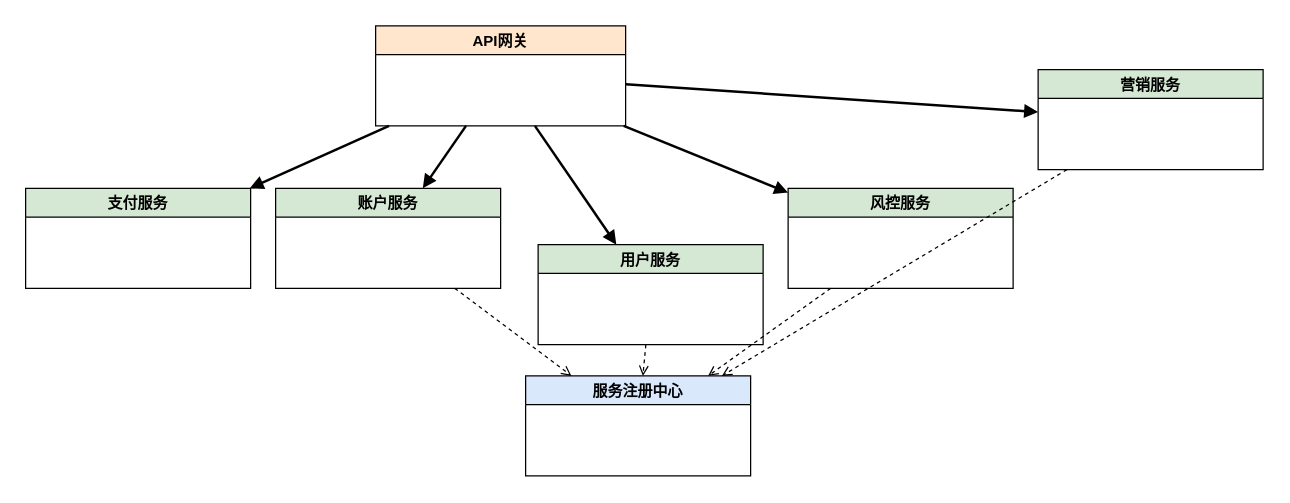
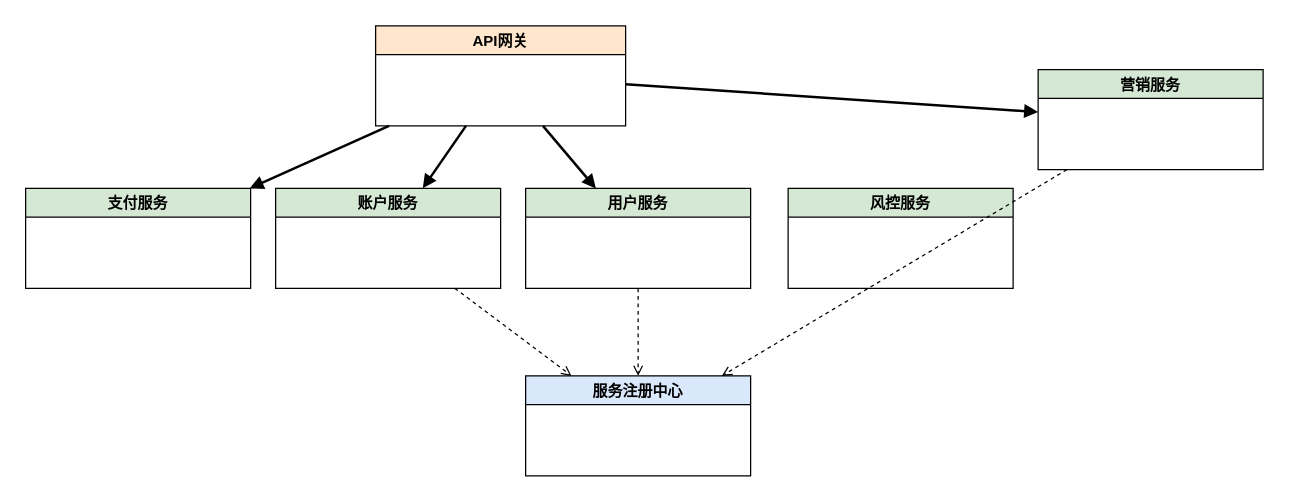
- <mxCell id="12" style="endArrow=block;strokeWidth=2;" edge="1" parent="1" source="2" target="6"><mxGeometry relative="1" as="geometry" /></mxCell>
- <mxCell id="5" value="用户服务" style="swimlane;fillColor=#d5e8d4;" vertex="1" parent="1"><mxGeometry x="430" y="195" width="180" height="80" as="geometry" /></mxCell>
+ <mxCell id="5" value="用户服务" style="swimlane;fillColor=#d5e8d4;" vertex="1" parent="1"><mxGeometry x="420" y="150" width="180" height="80" as="geometry" /></mxCell>
- <mxCell id="16" style="dashed=1;endArrow=open;" edge="1" parent="1" source="6" target="8"><mxGeometry relative="1" as="geometry" /></mxCell>
